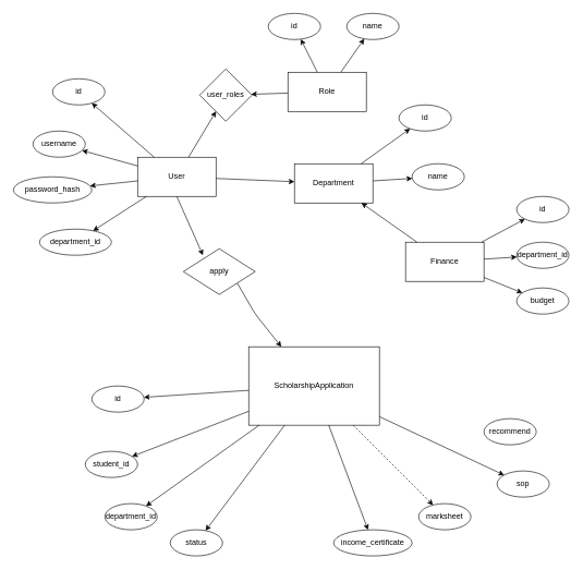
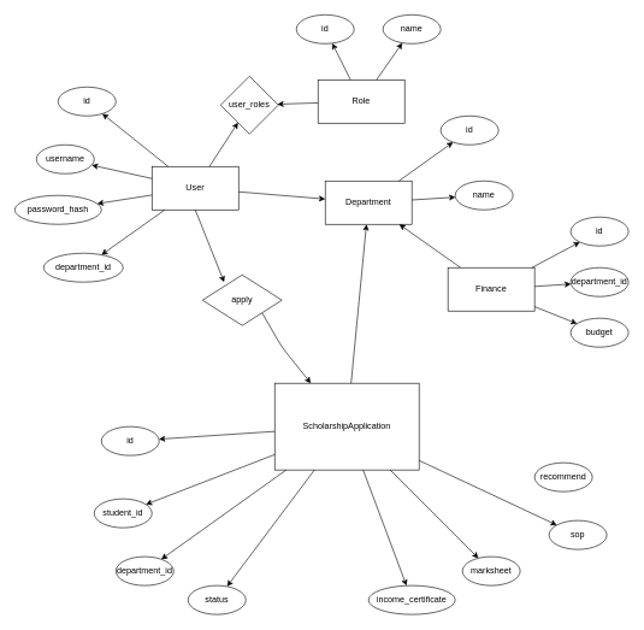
- <mxCell id="2" value="User" style="shape=rectangle;whiteSpace=wrap;html=1;" parent="1" vertex="1"><mxGeometry x="210" y="240" width="120" height="60" as="geometry" /></mxCell>
+ <mxCell id="2" value="User" style="shape=rectangle;whiteSpace=wrap;html=1;" parent="1" vertex="1"><mxGeometry x="210" y="230" width="120" height="60" as="geometry" /></mxCell>
+ <mxCell id="50" parent="1" source="19" target="36" edge="1"><mxGeometry width="50" height="50" as="geometry" /></mxCell>
- <mxCell id="33" parent="1" source="19" target="25" edge="1" style="dashed=1;"><mxGeometry width="50" height="50" as="geometry" /></mxCell>
+ <mxCell id="33" parent="1" source="19" target="25" edge="1"><mxGeometry width="50" height="50" as="geometry" /></mxCell>
